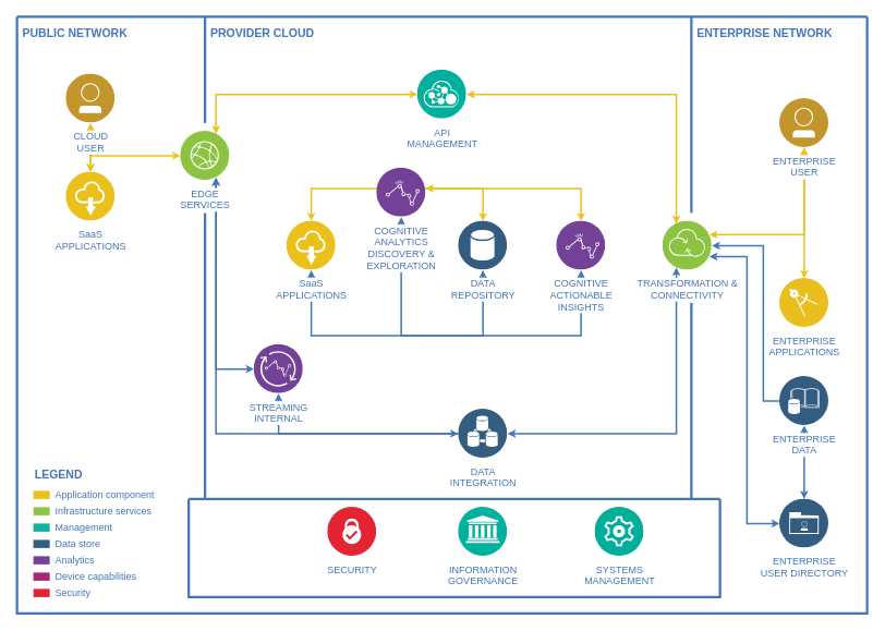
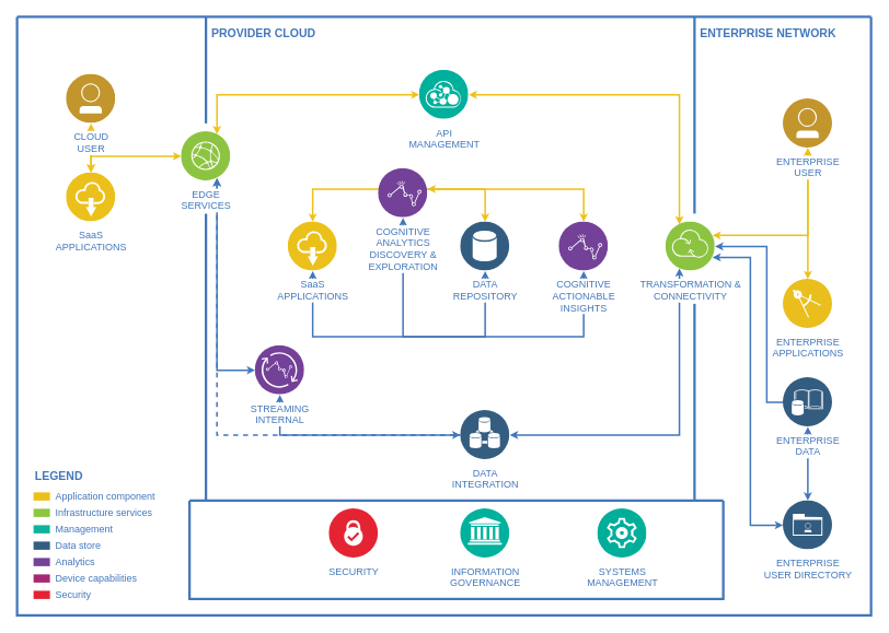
- <mxCell id="39" value="PUBLIC NETWORK" style="text;html=1;align=left;verticalAlign=middle;fontColor=#4277BB;shadow=0;dashed=0;strokeColor=none;fillColor=none;labelBackgroundColor=none;fontStyle=1;fontSize=14;spacingLeft=5;" parent="2" vertex="1"><mxGeometry y="10" width="150" height="20" as="geometry" /></mxCell>
- <mxCell id="11" style="edgeStyle=orthogonalEdgeStyle;rounded=0;html=1;labelBackgroundColor=#ffffff;jettySize=auto;orthogonalLoop=1;strokeColor=#4277BB;fontColor=#000000;entryX=0.75;entryY=1;strokeWidth=2;endSize=4;startSize=4;startArrow=classic;startFill=1;" parent="2" source="29" target="22" edge="1"><mxGeometry relative="1" as="geometry"><Array as="points"><mxPoint x="243" y="510" /></Array></mxGeometry></mxCell>
+ <mxCell id="11" style="edgeStyle=orthogonalEdgeStyle;rounded=0;html=1;labelBackgroundColor=#ffffff;jettySize=auto;orthogonalLoop=1;strokeColor=#4277BB;fontColor=#000000;entryX=0.75;entryY=1;strokeWidth=2;endSize=4;startSize=4;startArrow=classic;startFill=1;dashed=1;" parent="2" source="29" target="22" edge="1"><mxGeometry relative="1" as="geometry"><Array as="points"><mxPoint x="243" y="510" /></Array></mxGeometry></mxCell>
